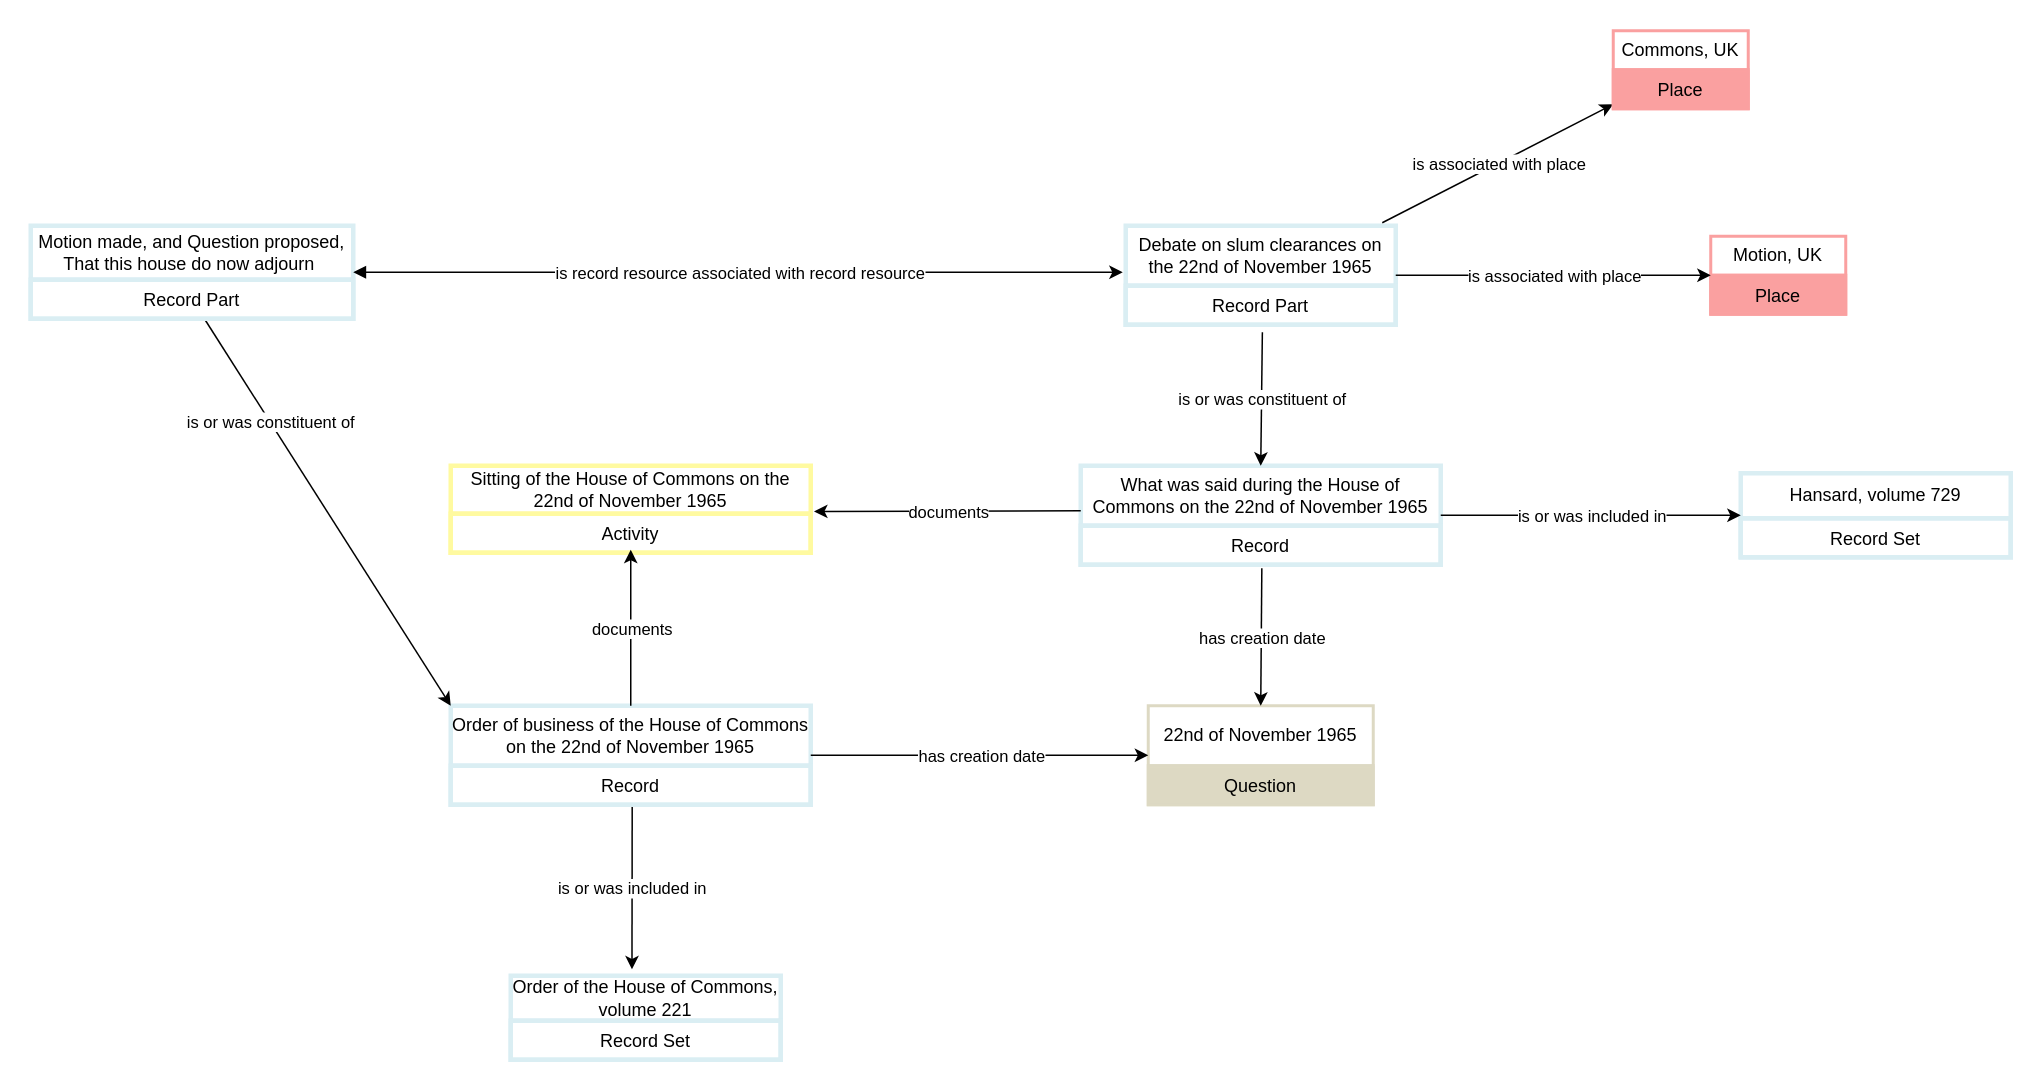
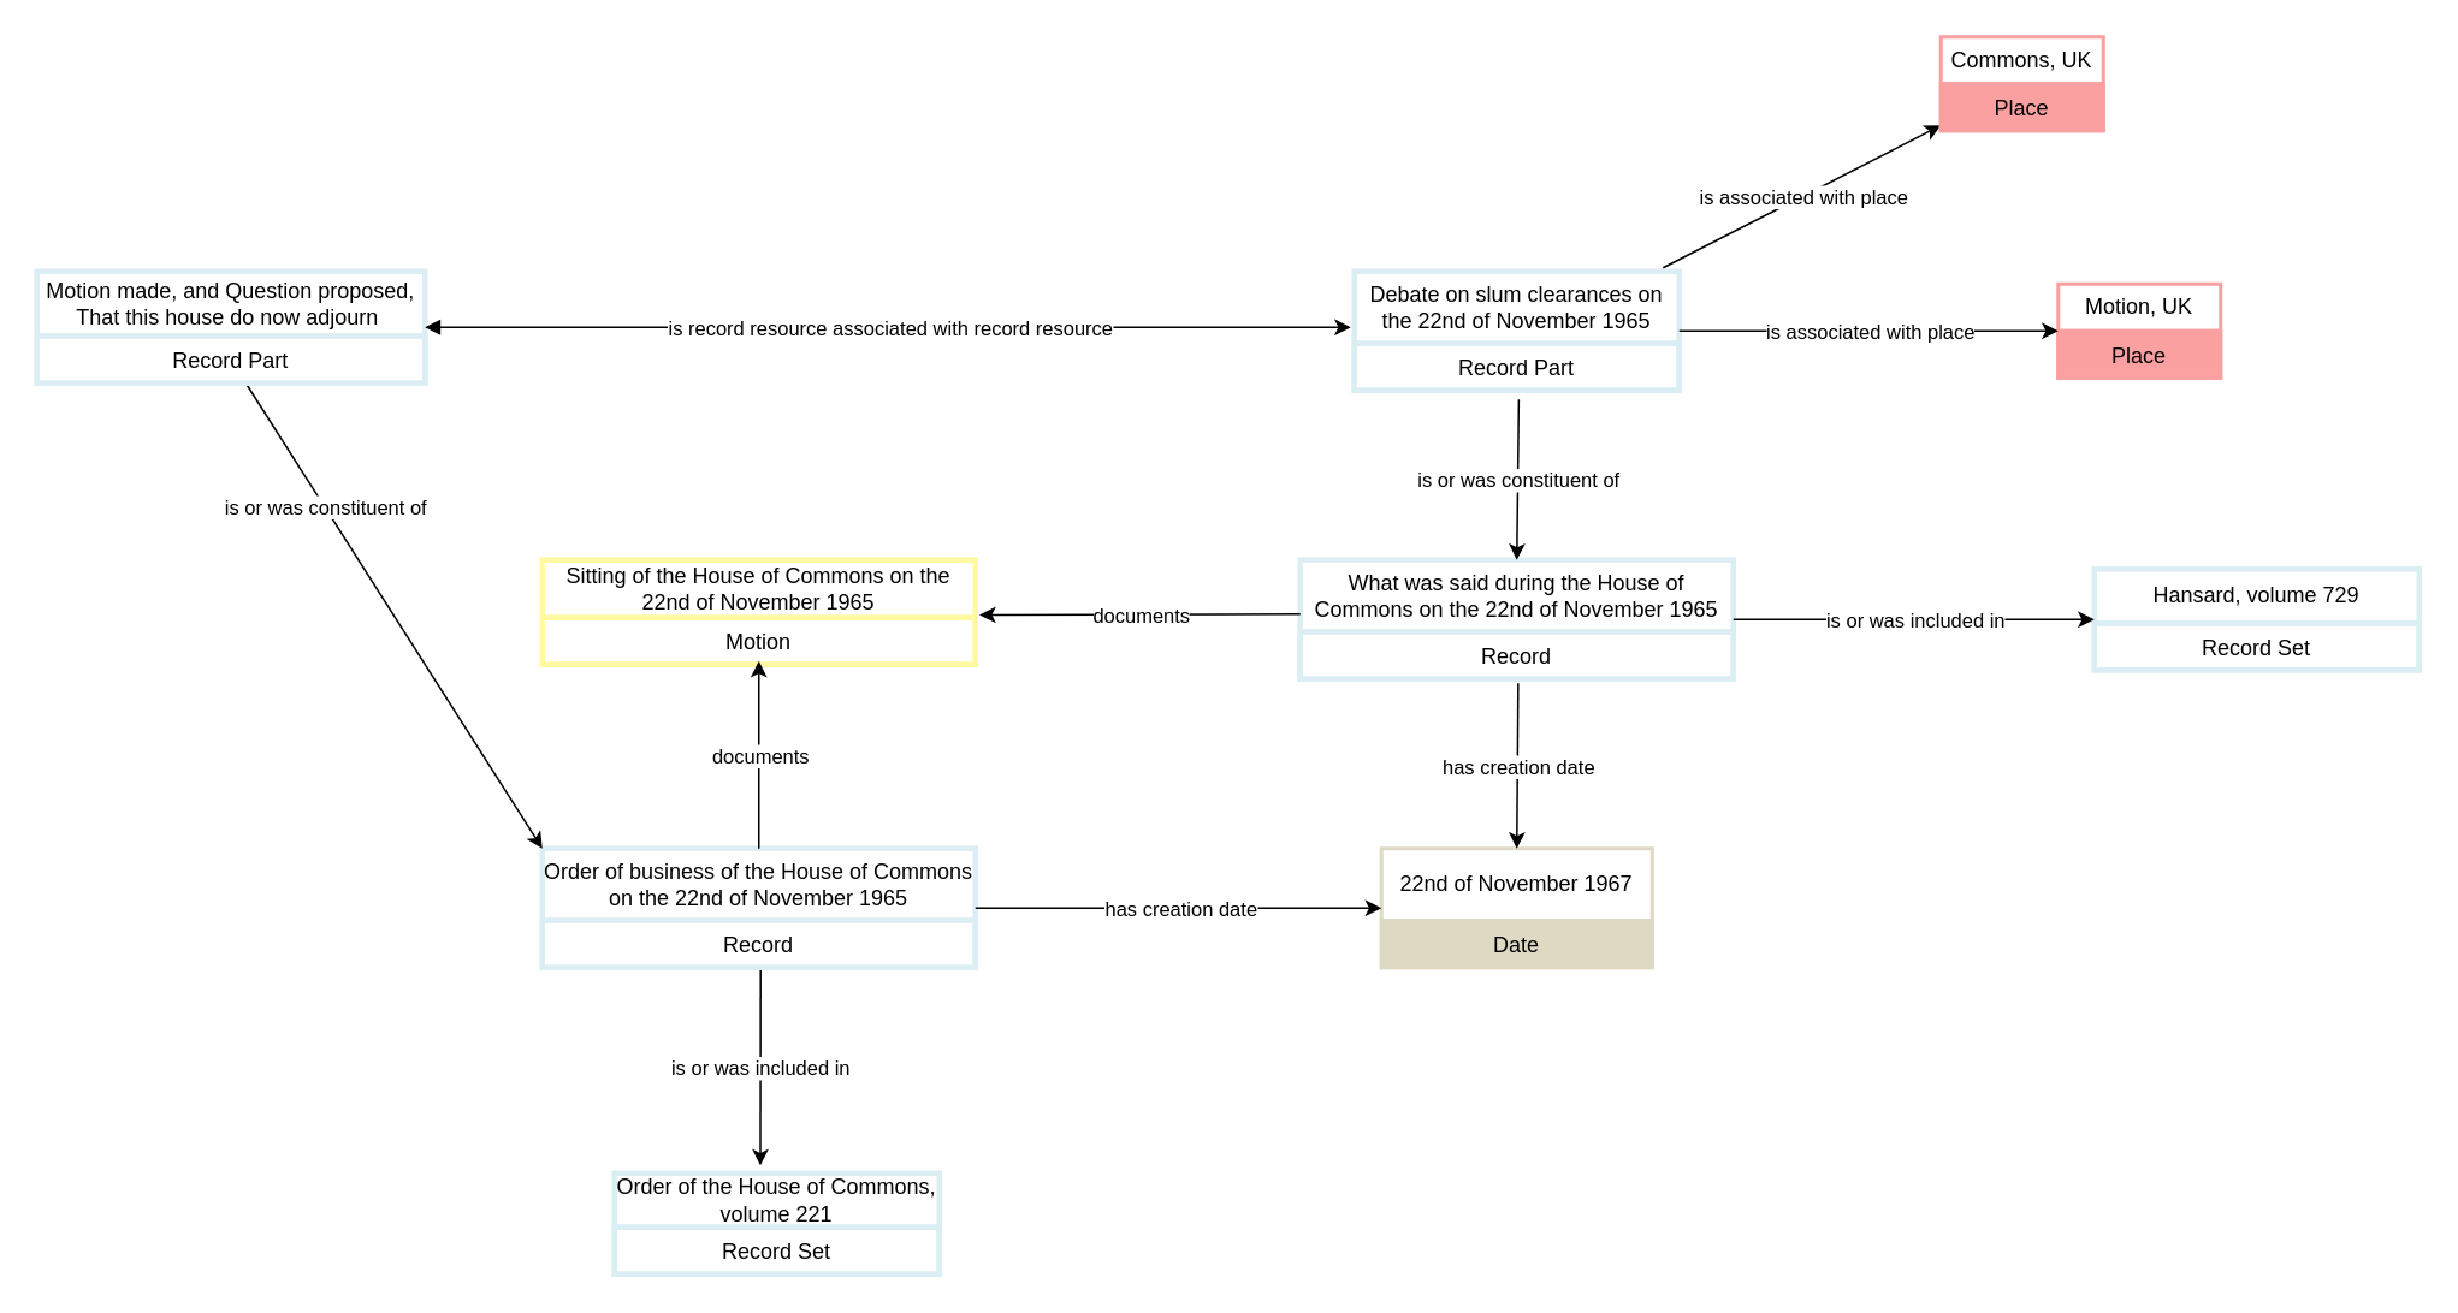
- <mxCell id="9" value="Activity" style="text;strokeColor=#FFFAA0;strokeWidth=3;fillColor=none;align=center;verticalAlign=top;spacingLeft=4;spacingRight=4;overflow=hidden;rotatable=0;points=[[0,0.5],[1,0.5]];portConstraint=eastwest;whiteSpace=wrap;html=1;" parent="8" vertex="1"><mxGeometry y="32" width="240" height="26" as="geometry" /></mxCell>
+ <mxCell id="9" value="Motion" style="text;strokeColor=#FFFAA0;strokeWidth=3;fillColor=none;align=center;verticalAlign=top;spacingLeft=4;spacingRight=4;overflow=hidden;rotatable=0;points=[[0,0.5],[1,0.5]];portConstraint=eastwest;whiteSpace=wrap;html=1;" parent="8" vertex="1"><mxGeometry y="32" width="240" height="26" as="geometry" /></mxCell>
- <mxCell id="24" value="22nd of November 1965" style="swimlane;fontStyle=0;childLayout=stackLayout;horizontal=1;startSize=40;strokeColor=#DDD9C3;strokeWidth=2;fillColor=none;horizontalStack=0;resizeParent=1;resizeParentMax=0;resizeLast=0;collapsible=1;marginBottom=0;whiteSpace=wrap;html=1;" parent="1" vertex="1"><mxGeometry x="765" y="470" width="150" height="66" as="geometry" /></mxCell>
+ <mxCell id="24" value="22nd of November 1967" style="swimlane;fontStyle=0;childLayout=stackLayout;horizontal=1;startSize=40;strokeColor=#DDD9C3;strokeWidth=2;fillColor=none;horizontalStack=0;resizeParent=1;resizeParentMax=0;resizeLast=0;collapsible=1;marginBottom=0;whiteSpace=wrap;html=1;" parent="1" vertex="1"><mxGeometry x="765" y="470" width="150" height="66" as="geometry" /></mxCell>
- <mxCell id="25" value="Question" style="text;strokeColor=#DDD9C3;strokeWidth=2;fillColor=#DDD9C3;align=center;verticalAlign=top;spacingLeft=4;spacingRight=4;overflow=hidden;rotatable=0;points=[[0,0.5],[1,0.5]];portConstraint=eastwest;whiteSpace=wrap;html=1;" parent="24" vertex="1"><mxGeometry y="40" width="150" height="26" as="geometry" /></mxCell>
+ <mxCell id="25" value="Date" style="text;strokeColor=#DDD9C3;strokeWidth=2;fillColor=#DDD9C3;align=center;verticalAlign=top;spacingLeft=4;spacingRight=4;overflow=hidden;rotatable=0;points=[[0,0.5],[1,0.5]];portConstraint=eastwest;whiteSpace=wrap;html=1;" parent="24" vertex="1"><mxGeometry y="40" width="150" height="26" as="geometry" /></mxCell>
